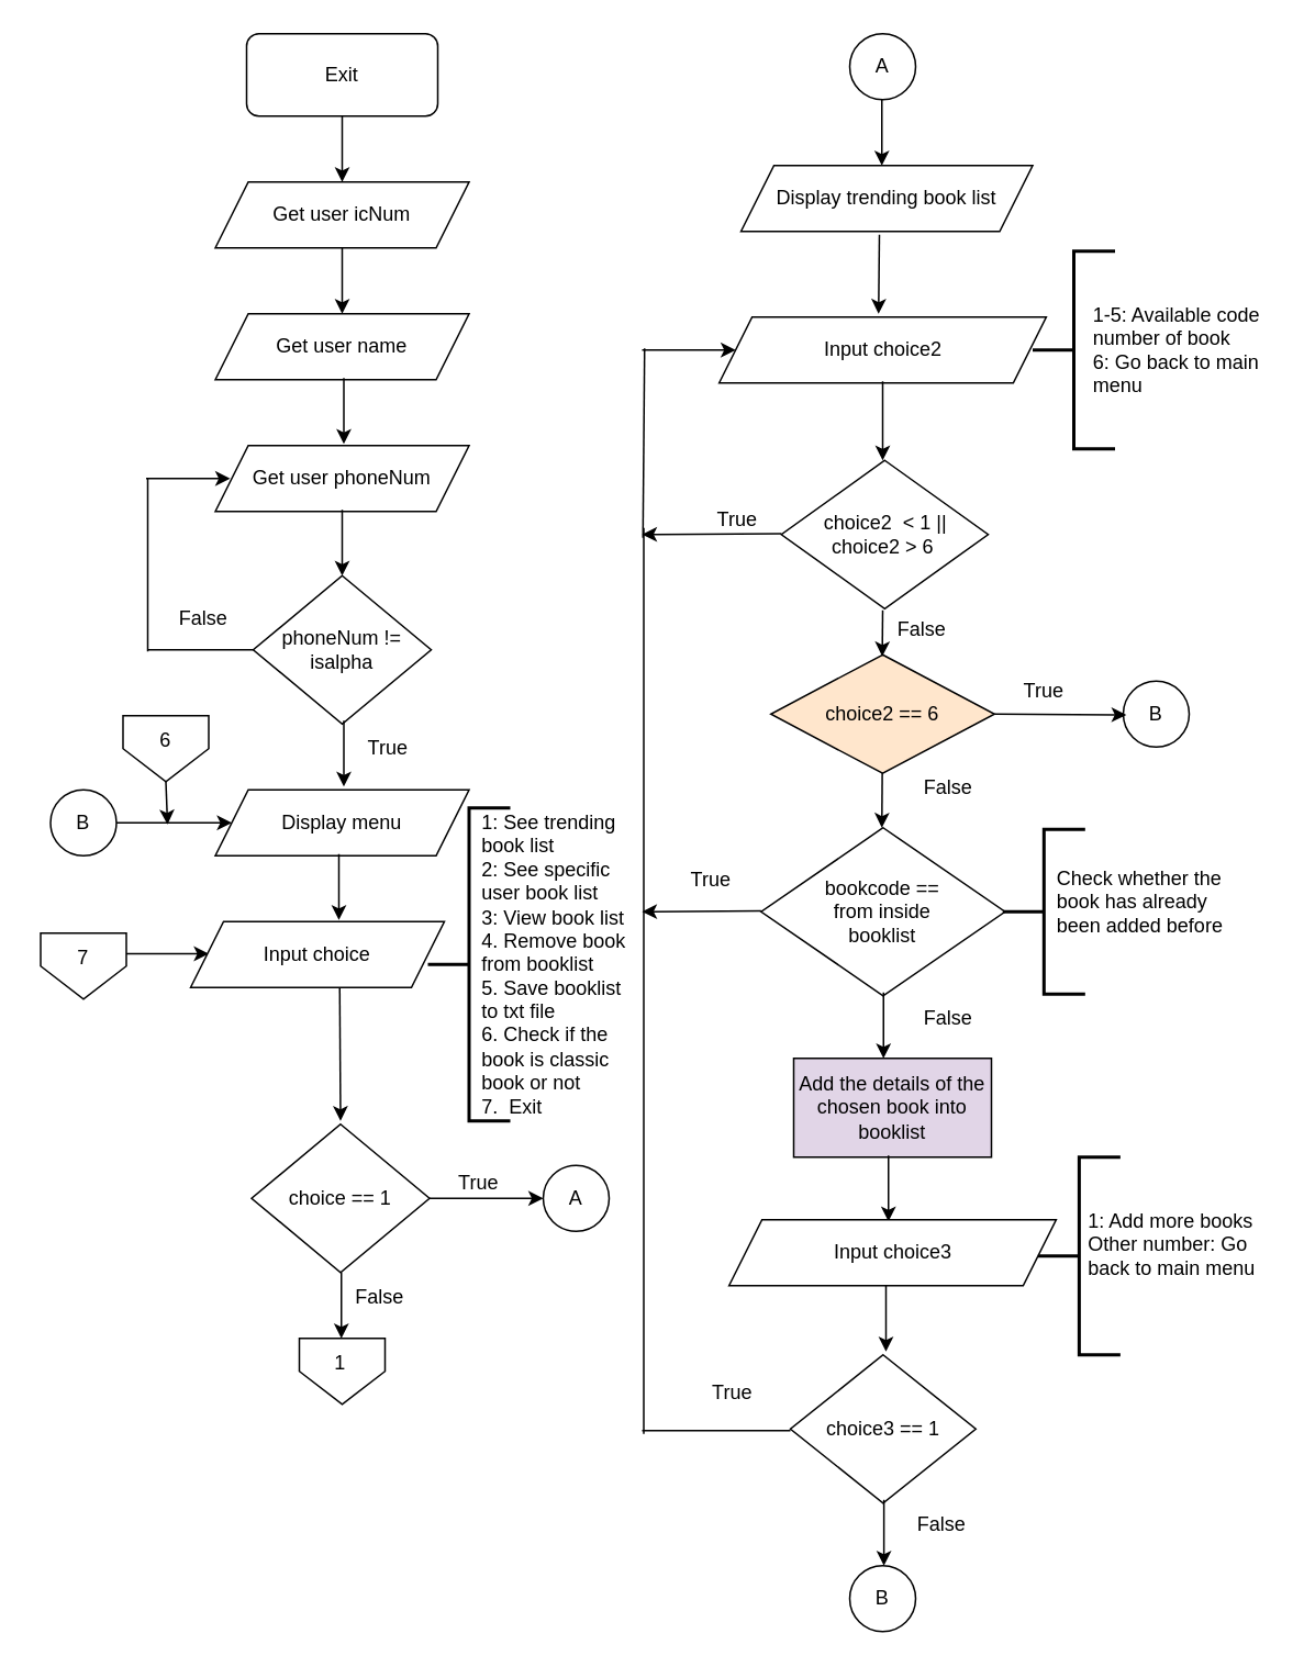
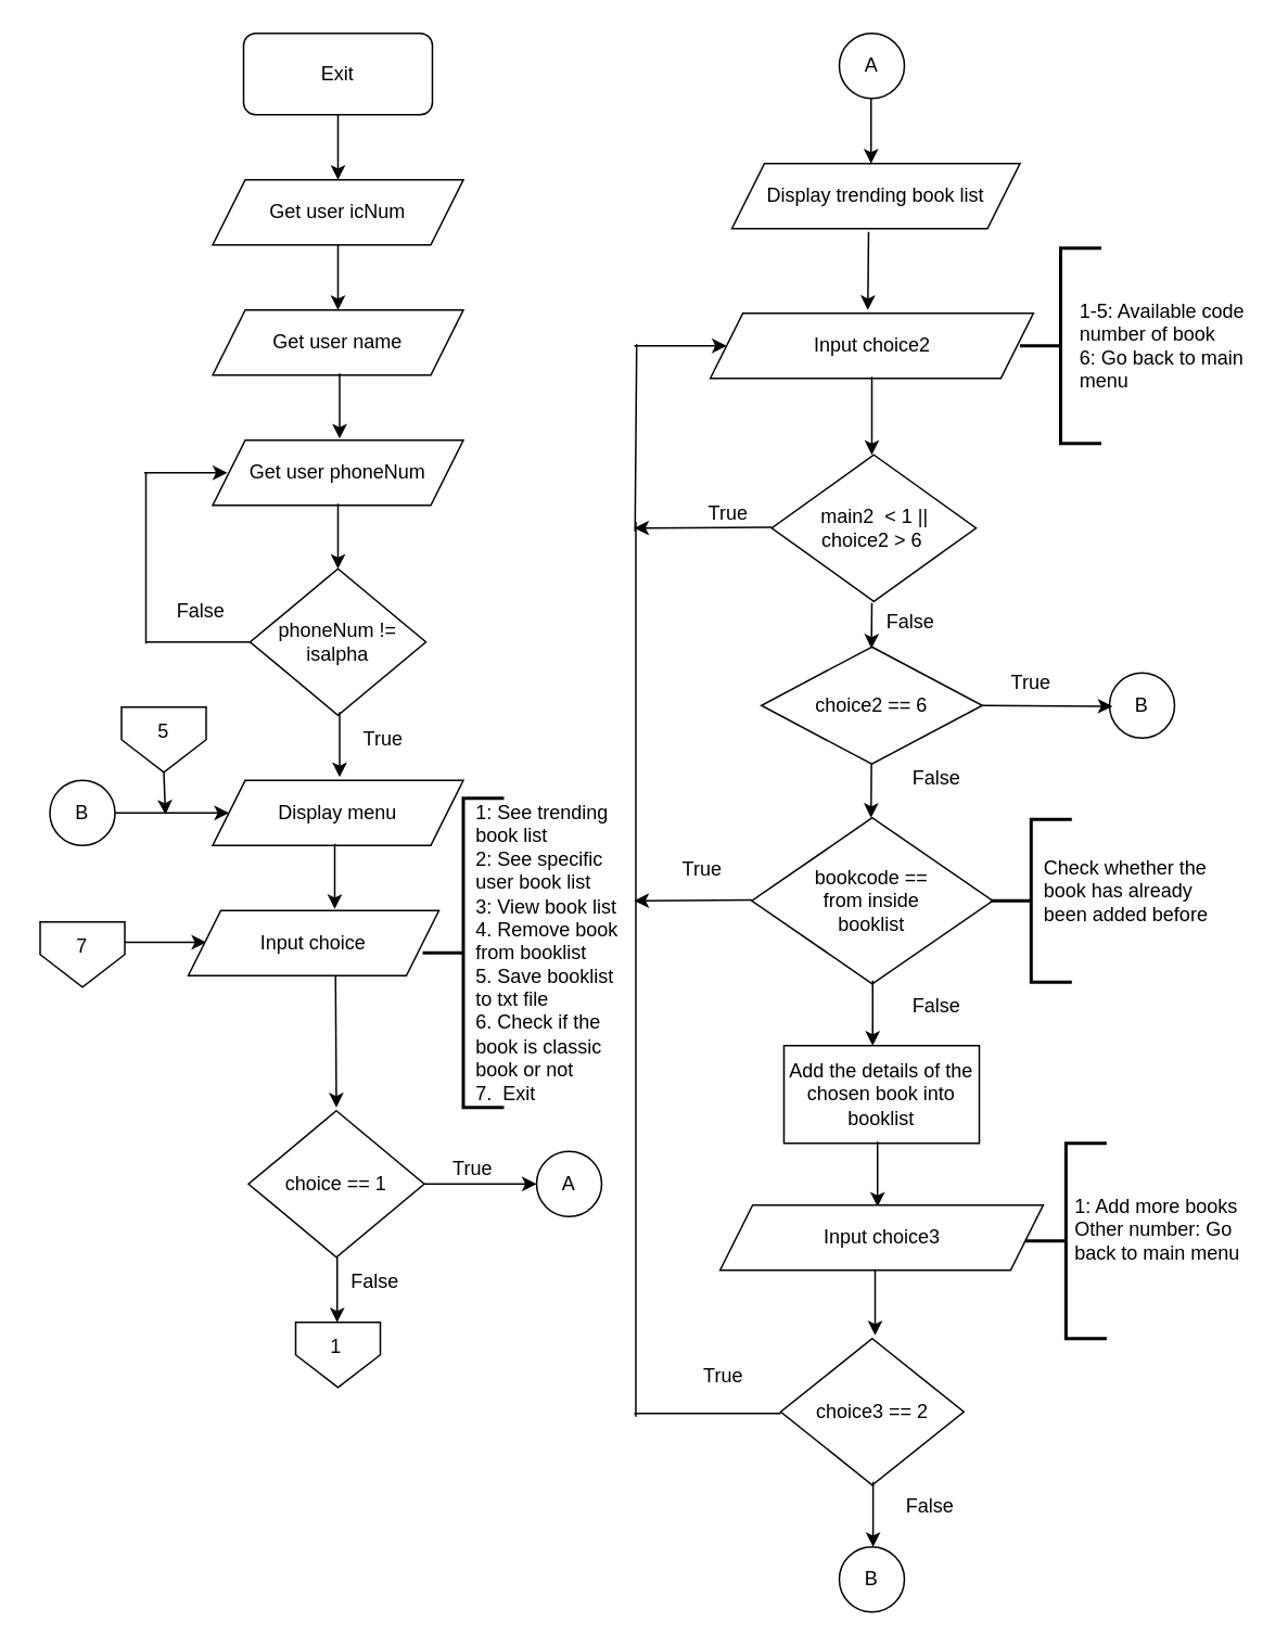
- <mxCell id="59" value="choice2&amp;nbsp; &amp;lt; 1 ||&lt;br&gt;choice2 &amp;gt; 6&amp;nbsp;" style="rhombus;whiteSpace=wrap;html=1;" parent="1" vertex="1"><mxGeometry x="473.5" y="279" width="125.5" height="90" as="geometry" /></mxCell>
+ <mxCell id="59" value="main2&amp;nbsp; &amp;lt; 1 ||&lt;br&gt;choice2 &amp;gt; 6&amp;nbsp;" style="rhombus;whiteSpace=wrap;html=1;" parent="1" vertex="1"><mxGeometry x="473.5" y="279" width="125.5" height="90" as="geometry" /></mxCell>
- <mxCell id="34" value="choice2 == 6" style="rhombus;whiteSpace=wrap;html=1;fillColor=#ffe6cc;" parent="1" vertex="1"><mxGeometry x="467.13" y="397" width="135.75" height="72" as="geometry" /></mxCell>
+ <mxCell id="34" value="choice2 == 6" style="rhombus;whiteSpace=wrap;html=1;" parent="1" vertex="1"><mxGeometry x="467.13" y="397" width="135.75" height="72" as="geometry" /></mxCell>
- <mxCell id="52" value="6" style="text;html=1;strokeColor=none;fillColor=none;align=center;verticalAlign=middle;whiteSpace=wrap;rounded=0;" parent="1" vertex="1"><mxGeometry x="70" y="434" width="60" height="30" as="geometry" /></mxCell>
+ <mxCell id="52" value="5" style="text;html=1;strokeColor=none;fillColor=none;align=center;verticalAlign=middle;whiteSpace=wrap;rounded=0;" parent="1" vertex="1"><mxGeometry x="70" y="434" width="60" height="30" as="geometry" /></mxCell>
- <mxCell id="42" value="Add the details of the chosen book into booklist" style="rounded=0;whiteSpace=wrap;html=1;fillColor=#e1d5e7;" parent="1" vertex="1"><mxGeometry x="481" y="642" width="120" height="60" as="geometry" /></mxCell>
+ <mxCell id="42" value="Add the details of the chosen book into booklist" style="rounded=0;whiteSpace=wrap;html=1;" parent="1" vertex="1"><mxGeometry x="481" y="642" width="120" height="60" as="geometry" /></mxCell>
- <mxCell id="47" value="choice3 == 1" style="rhombus;whiteSpace=wrap;html=1;" parent="1" vertex="1"><mxGeometry x="479" y="822" width="112.5" height="90" as="geometry" /></mxCell>
+ <mxCell id="47" value="choice3 == 2" style="rhombus;whiteSpace=wrap;html=1;" parent="1" vertex="1"><mxGeometry x="479" y="822" width="112.5" height="90" as="geometry" /></mxCell>
